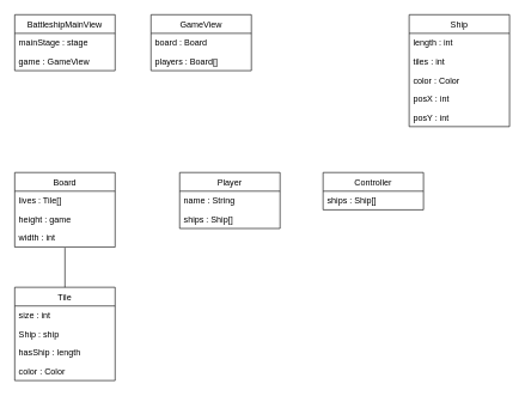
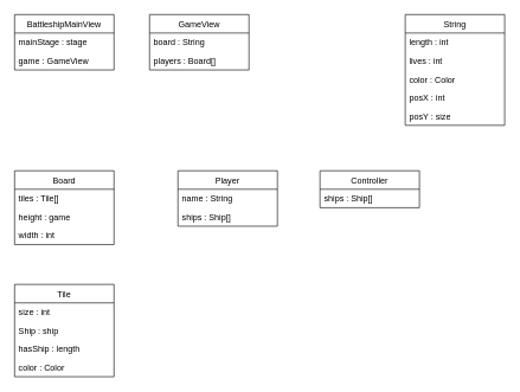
- <mxCell id="5" value="Ship" style="swimlane;fontStyle=0;childLayout=stackLayout;horizontal=1;startSize=26;fillColor=none;horizontalStack=0;resizeParent=1;resizeParentMax=0;resizeLast=0;collapsible=1;marginBottom=0;" vertex="1" parent="1"><mxGeometry x="570" y="20" width="140" height="156" as="geometry" /></mxCell>
+ <mxCell id="5" value="String" style="swimlane;fontStyle=0;childLayout=stackLayout;horizontal=1;startSize=26;fillColor=none;horizontalStack=0;resizeParent=1;resizeParentMax=0;resizeLast=0;collapsible=1;marginBottom=0;" vertex="1" parent="1"><mxGeometry x="570" y="20" width="140" height="156" as="geometry" /></mxCell>
- <mxCell id="22" value="board : Board" style="text;strokeColor=none;fillColor=none;align=left;verticalAlign=top;spacingLeft=4;spacingRight=4;overflow=hidden;rotatable=0;points=[[0,0.5],[1,0.5]];portConstraint=eastwest;" vertex="1" parent="21"><mxGeometry y="26" width="140" height="26" as="geometry" /></mxCell>
+ <mxCell id="22" value="board : String" style="text;strokeColor=none;fillColor=none;align=left;verticalAlign=top;spacingLeft=4;spacingRight=4;overflow=hidden;rotatable=0;points=[[0,0.5],[1,0.5]];portConstraint=eastwest;" vertex="1" parent="21"><mxGeometry y="26" width="140" height="26" as="geometry" /></mxCell>
- <mxCell id="7" value="tiles : int" style="text;strokeColor=none;fillColor=none;align=left;verticalAlign=top;spacingLeft=4;spacingRight=4;overflow=hidden;rotatable=0;points=[[0,0.5],[1,0.5]];portConstraint=eastwest;" vertex="1" parent="5"><mxGeometry y="52" width="140" height="26" as="geometry" /></mxCell>
+ <mxCell id="7" value="lives : int" style="text;strokeColor=none;fillColor=none;align=left;verticalAlign=top;spacingLeft=4;spacingRight=4;overflow=hidden;rotatable=0;points=[[0,0.5],[1,0.5]];portConstraint=eastwest;" vertex="1" parent="5"><mxGeometry y="52" width="140" height="26" as="geometry" /></mxCell>
- <mxCell id="10" value="posY : int" style="text;strokeColor=none;fillColor=none;align=left;verticalAlign=top;spacingLeft=4;spacingRight=4;overflow=hidden;rotatable=0;points=[[0,0.5],[1,0.5]];portConstraint=eastwest;" vertex="1" parent="5"><mxGeometry y="130" width="140" height="26" as="geometry" /></mxCell>
+ <mxCell id="10" value="posY : size" style="text;strokeColor=none;fillColor=none;align=left;verticalAlign=top;spacingLeft=4;spacingRight=4;overflow=hidden;rotatable=0;points=[[0,0.5],[1,0.5]];portConstraint=eastwest;" vertex="1" parent="5"><mxGeometry y="130" width="140" height="26" as="geometry" /></mxCell>
- <mxCell id="12" value="lives : Tile[]" style="text;strokeColor=none;fillColor=none;align=left;verticalAlign=top;spacingLeft=4;spacingRight=4;overflow=hidden;rotatable=0;points=[[0,0.5],[1,0.5]];portConstraint=eastwest;" vertex="1" parent="11"><mxGeometry y="26" width="140" height="26" as="geometry" /></mxCell>
+ <mxCell id="12" value="tiles : Tile[]" style="text;strokeColor=none;fillColor=none;align=left;verticalAlign=top;spacingLeft=4;spacingRight=4;overflow=hidden;rotatable=0;points=[[0,0.5],[1,0.5]];portConstraint=eastwest;" vertex="1" parent="11"><mxGeometry y="26" width="140" height="26" as="geometry" /></mxCell>
- <mxCell id="20" value="" style="endArrow=none;html=1;exitX=0.5;exitY=0;exitDx=0;exitDy=0;entryX=0.5;entryY=1.038;entryDx=0;entryDy=0;entryPerimeter=0;" edge="1" parent="1" source="15" target="14"><mxGeometry width="50" height="50" relative="1" as="geometry"><mxPoint x="280" y="190" as="sourcePoint" /><mxPoint x="330" y="140" as="targetPoint" /></mxGeometry></mxCell>
